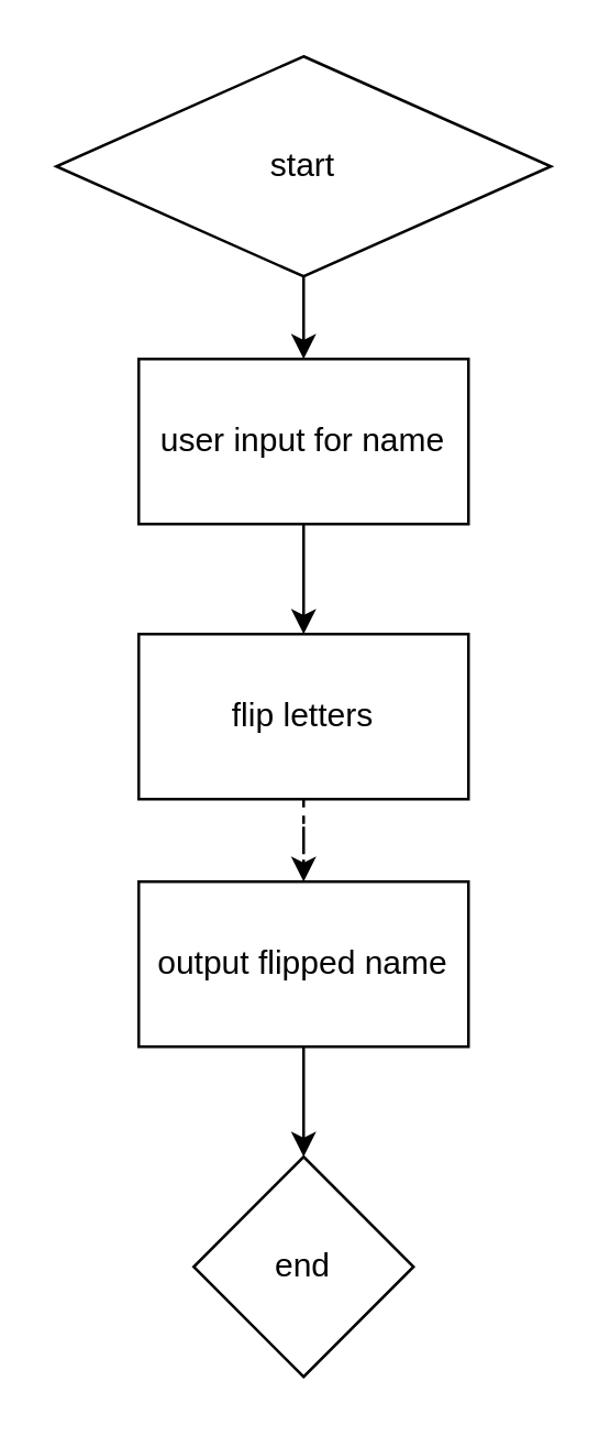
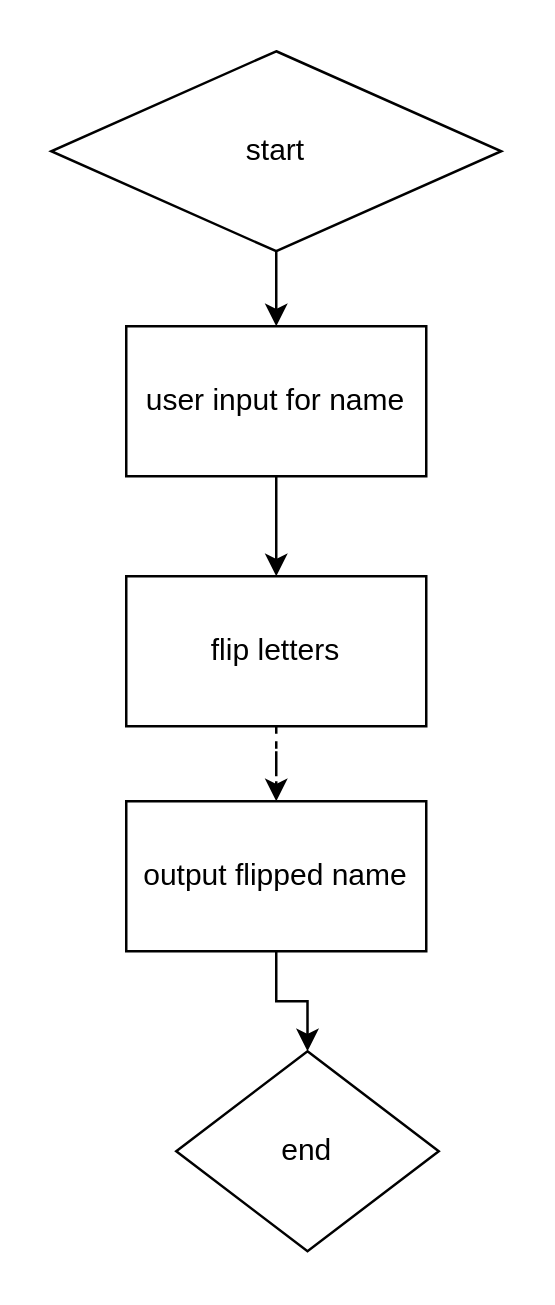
- <mxCell id="8" value="end" style="rhombus;whiteSpace=wrap;html=1;" vertex="1" parent="1"><mxGeometry x="70" y="420" width="80" height="80" as="geometry" /></mxCell>
+ <mxCell id="8" value="end" style="rhombus;whiteSpace=wrap;html=1;" vertex="1" parent="1"><mxGeometry x="70" y="420" width="105" height="80" as="geometry" /></mxCell>
